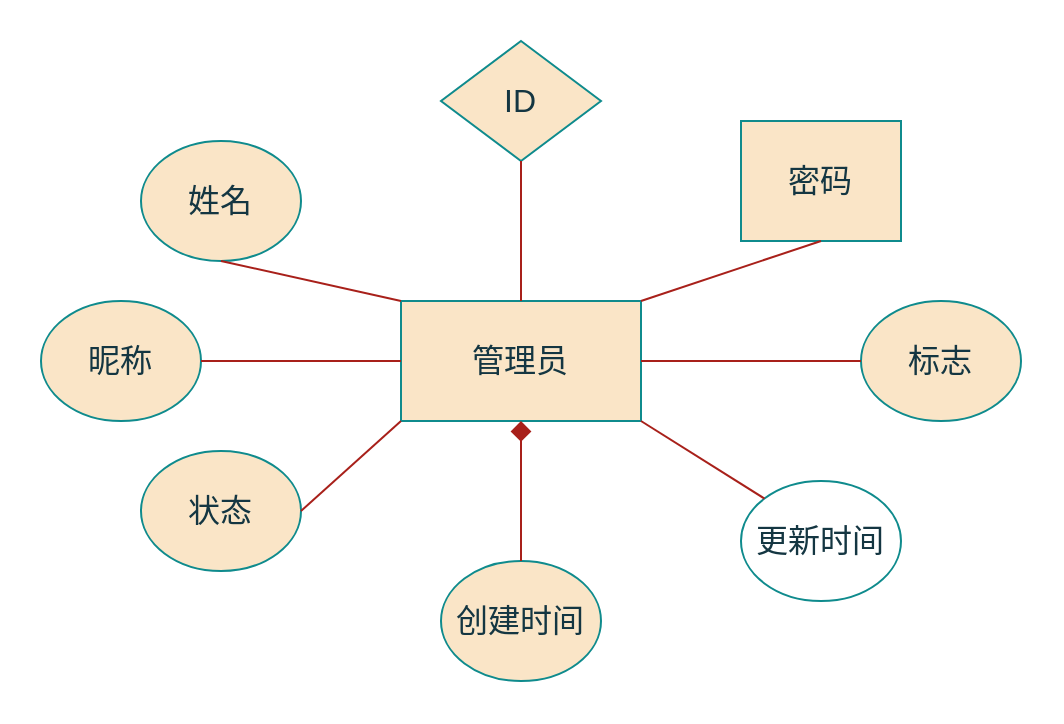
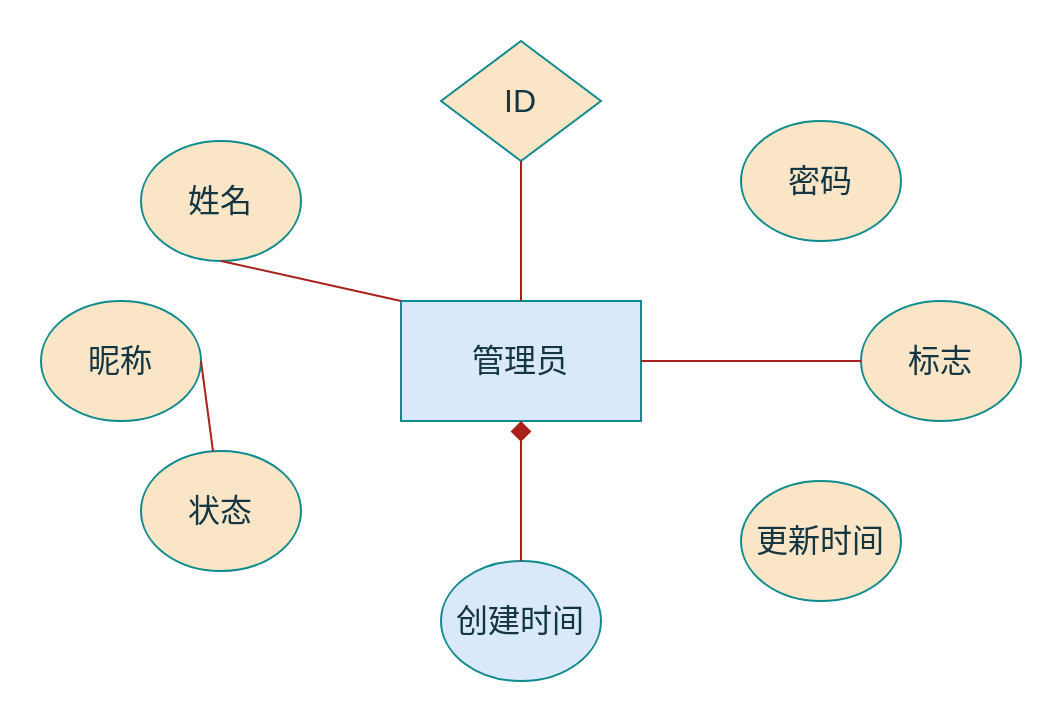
- <mxCell id="10" value="密码" style="whiteSpace=wrap;html=1;strokeColor=#0F8B8D;fontSize=16;fontColor=#143642;fillColor=#FAE5C7;labelBackgroundColor=none;rounded=0;" parent="1" vertex="1"><mxGeometry x="370" y="60" width="80" height="60" as="geometry" /></mxCell>
+ <mxCell id="10" value="密码" style="ellipse;whiteSpace=wrap;html=1;strokeColor=#0F8B8D;fontSize=16;fontColor=#143642;fillColor=#FAE5C7;labelBackgroundColor=none;" parent="1" vertex="1"><mxGeometry x="370" y="60" width="80" height="60" as="geometry" /></mxCell>
- <mxCell id="12" value="" style="endArrow=none;html=1;rounded=0;strokeColor=#A8201A;fontSize=12;fontColor=default;startSize=8;endSize=8;fillColor=#FAE5C7;curved=1;entryX=0.5;entryY=1;entryDx=0;entryDy=0;exitX=1;exitY=0;exitDx=0;exitDy=0;labelBackgroundColor=none;" parent="1" source="2" target="10" edge="1"><mxGeometry width="50" height="50" relative="1" as="geometry"><mxPoint x="130" y="230" as="sourcePoint" /><mxPoint x="180" y="180" as="targetPoint" /></mxGeometry></mxCell>
- <mxCell id="14" value="" style="endArrow=none;html=1;rounded=0;strokeColor=#A8201A;fontSize=12;fontColor=default;startSize=8;endSize=8;fillColor=#FAE5C7;curved=1;entryX=0;entryY=0.5;entryDx=0;entryDy=0;exitX=1;exitY=0.5;exitDx=0;exitDy=0;labelBackgroundColor=none;" parent="1" source="7" target="2" edge="1"><mxGeometry width="50" height="50" relative="1" as="geometry"><mxPoint x="130" y="230" as="sourcePoint" /><mxPoint x="180" y="180" as="targetPoint" /></mxGeometry></mxCell>
+ <mxCell id="14" value="" style="endArrow=none;html=1;rounded=0;strokeColor=#A8201A;fontSize=12;fontColor=default;startSize=8;endSize=8;fillColor=#FAE5C7;curved=1;exitX=1;exitY=0.5;exitDx=0;exitDy=0;labelBackgroundColor=none;" parent="1" source="7" target="6" edge="1"><mxGeometry width="50" height="50" relative="1" as="geometry"><mxPoint x="130" y="230" as="sourcePoint" /><mxPoint x="180" y="180" as="targetPoint" /></mxGeometry></mxCell>
- <mxCell id="2" value="管理员" style="rounded=0;whiteSpace=wrap;html=1;strokeColor=#0F8B8D;fontSize=16;fontColor=#143642;fillColor=#FAE5C7;labelBackgroundColor=none;" parent="1" vertex="1"><mxGeometry x="200" y="150" width="120" height="60" as="geometry" /></mxCell>
+ <mxCell id="2" value="管理员" style="rounded=0;whiteSpace=wrap;html=1;strokeColor=#0F8B8D;fontSize=16;fontColor=#143642;fillColor=#dae8fc;labelBackgroundColor=none;" parent="1" vertex="1"><mxGeometry x="200" y="150" width="120" height="60" as="geometry" /></mxCell>
- <mxCell id="18" value="" style="endArrow=none;html=1;rounded=0;strokeColor=#A8201A;fontSize=12;fontColor=default;startSize=8;endSize=8;fillColor=#FAE5C7;curved=1;entryX=1;entryY=1;entryDx=0;entryDy=0;exitX=0;exitY=0;exitDx=0;exitDy=0;labelBackgroundColor=none;" parent="1" source="3" target="2" edge="1"><mxGeometry width="50" height="50" relative="1" as="geometry"><mxPoint x="130" y="230" as="sourcePoint" /><mxPoint x="180" y="180" as="targetPoint" /></mxGeometry></mxCell>
- <mxCell id="16" value="" style="endArrow=none;html=1;rounded=0;strokeColor=#A8201A;fontSize=12;fontColor=default;startSize=8;endSize=8;fillColor=#FAE5C7;curved=1;entryX=0;entryY=1;entryDx=0;entryDy=0;exitX=1;exitY=0.5;exitDx=0;exitDy=0;labelBackgroundColor=none;" parent="1" source="6" target="2" edge="1"><mxGeometry width="50" height="50" relative="1" as="geometry"><mxPoint x="130" y="230" as="sourcePoint" /><mxPoint x="180" y="180" as="targetPoint" /></mxGeometry></mxCell>
- <mxCell id="3" value="更新时间" style="ellipse;whiteSpace=wrap;html=1;strokeColor=#0F8B8D;fontSize=16;fontColor=#143642;fillColor=#ffffff;labelBackgroundColor=none;" parent="1" vertex="1"><mxGeometry x="370" y="240" width="80" height="60" as="geometry" /></mxCell>
+ <mxCell id="3" value="更新时间" style="ellipse;whiteSpace=wrap;html=1;strokeColor=#0F8B8D;fontSize=16;fontColor=#143642;fillColor=#FAE5C7;labelBackgroundColor=none;" parent="1" vertex="1"><mxGeometry x="370" y="240" width="80" height="60" as="geometry" /></mxCell>
- <mxCell id="5" value="创建时间" style="ellipse;whiteSpace=wrap;html=1;strokeColor=#0F8B8D;fontSize=16;fontColor=#143642;fillColor=#FAE5C7;labelBackgroundColor=none;" parent="1" vertex="1"><mxGeometry x="220" y="280" width="80" height="60" as="geometry" /></mxCell>
+ <mxCell id="5" value="创建时间" style="ellipse;whiteSpace=wrap;html=1;strokeColor=#0F8B8D;fontSize=16;fontColor=#143642;fillColor=#dae8fc;labelBackgroundColor=none;" parent="1" vertex="1"><mxGeometry x="220" y="280" width="80" height="60" as="geometry" /></mxCell>
